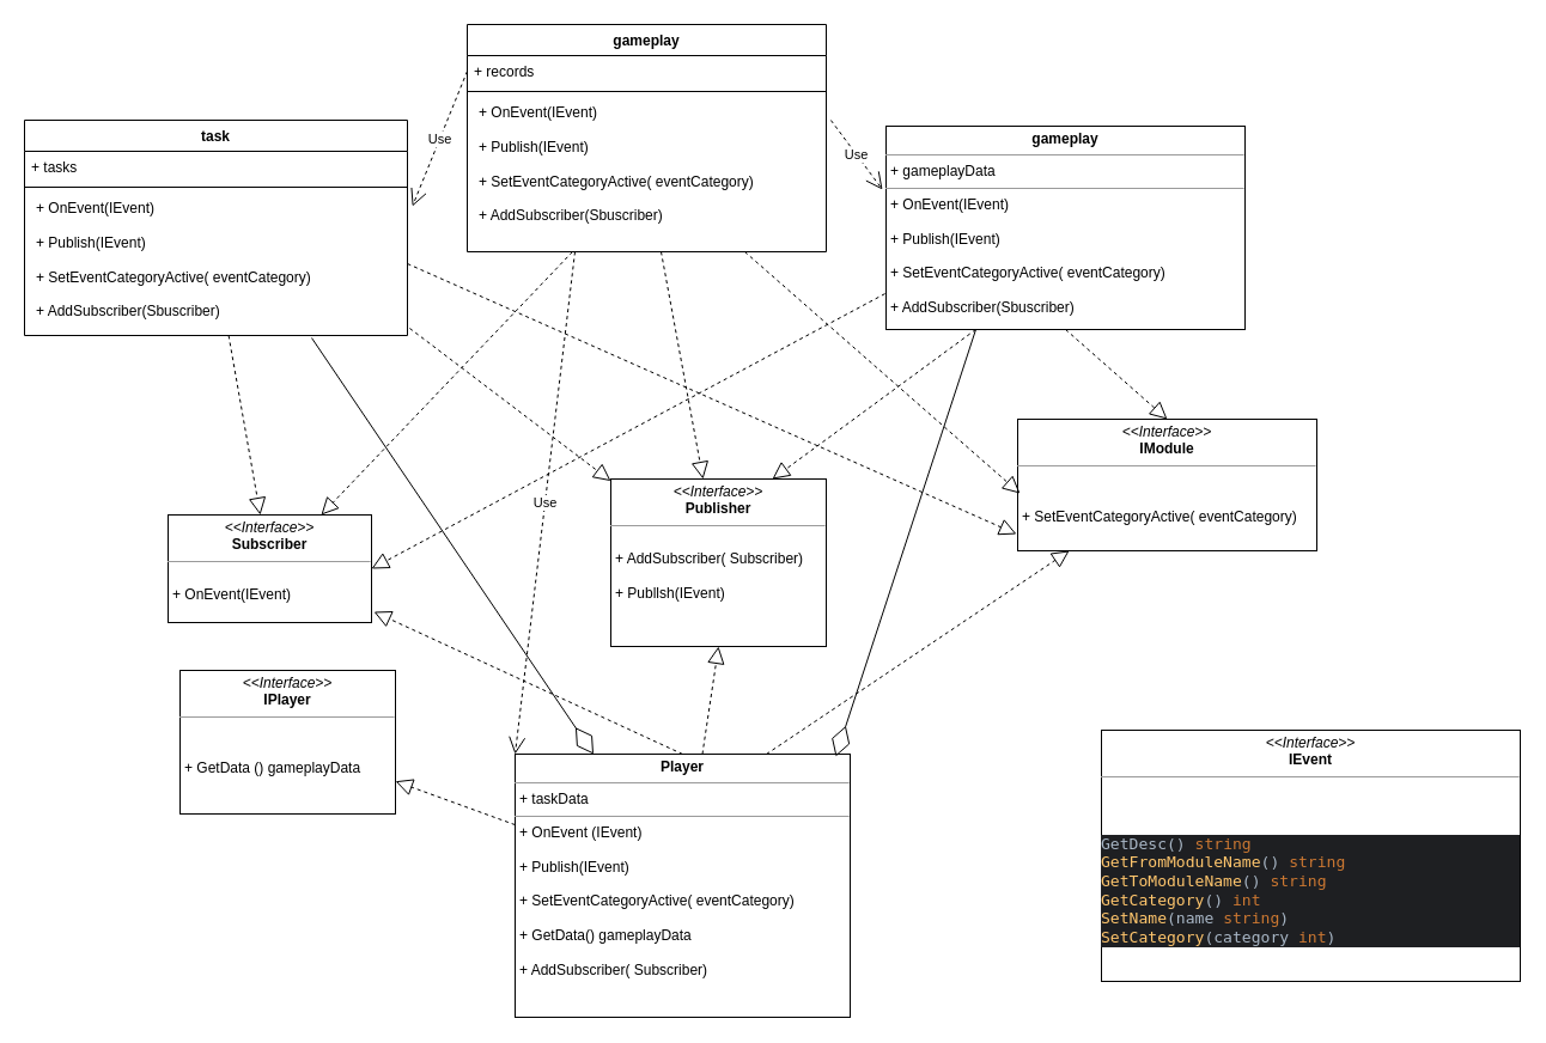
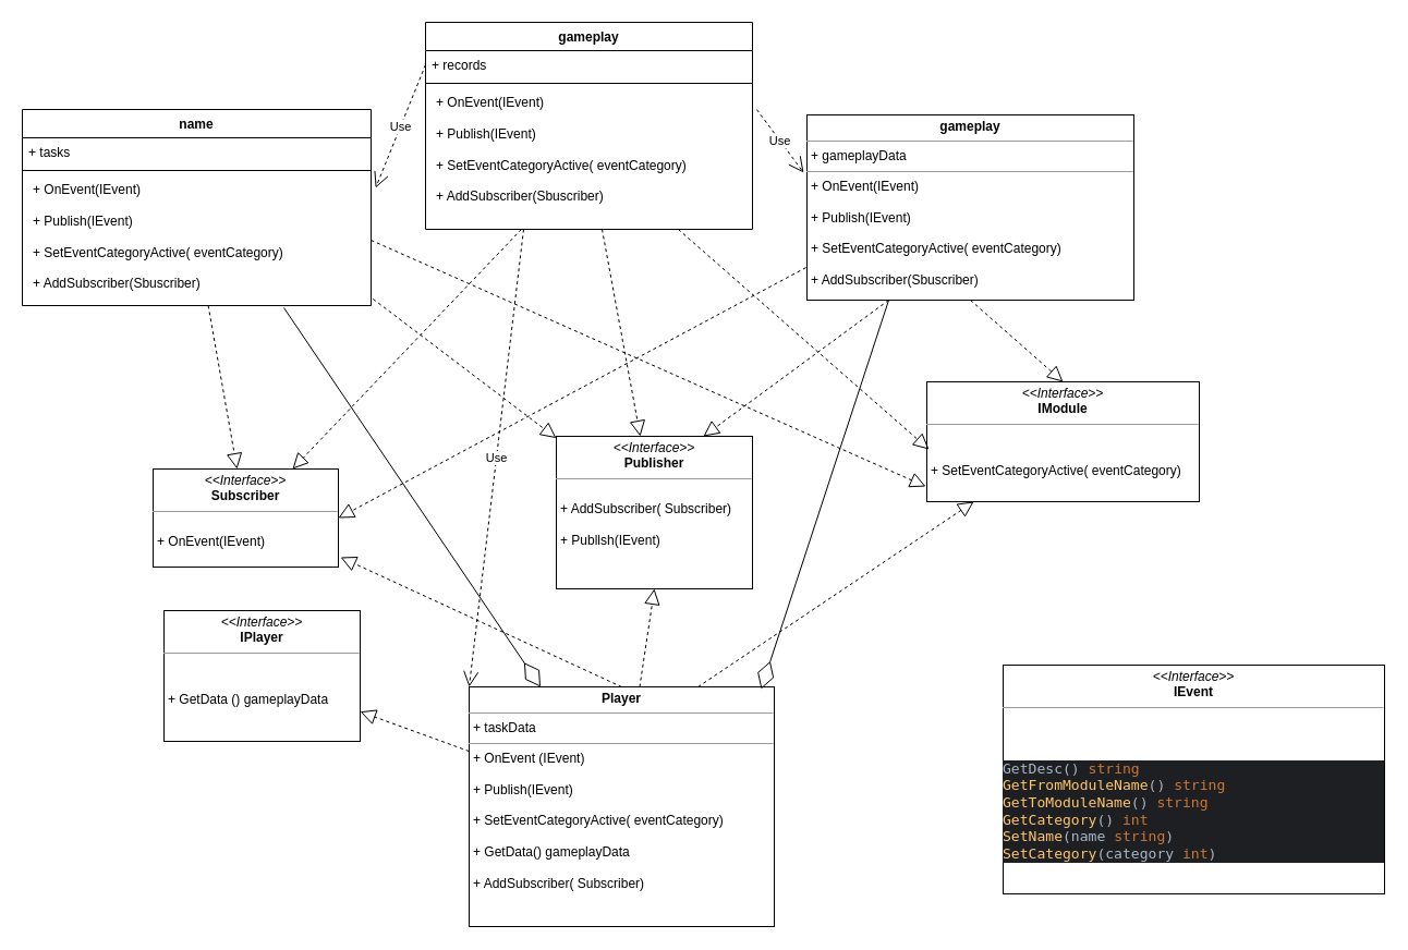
- <mxCell id="2" value="task" style="swimlane;fontStyle=1;align=center;verticalAlign=top;childLayout=stackLayout;horizontal=1;startSize=26;horizontalStack=0;resizeParent=1;resizeParentMax=0;resizeLast=0;collapsible=1;marginBottom=0;whiteSpace=wrap;html=1;" vertex="1" parent="1"><mxGeometry x="20" y="100" width="320" height="180" as="geometry" /></mxCell>
+ <mxCell id="2" value="name" style="swimlane;fontStyle=1;align=center;verticalAlign=top;childLayout=stackLayout;horizontal=1;startSize=26;horizontalStack=0;resizeParent=1;resizeParentMax=0;resizeLast=0;collapsible=1;marginBottom=0;whiteSpace=wrap;html=1;" vertex="1" parent="1"><mxGeometry x="20" y="100" width="320" height="180" as="geometry" /></mxCell>
